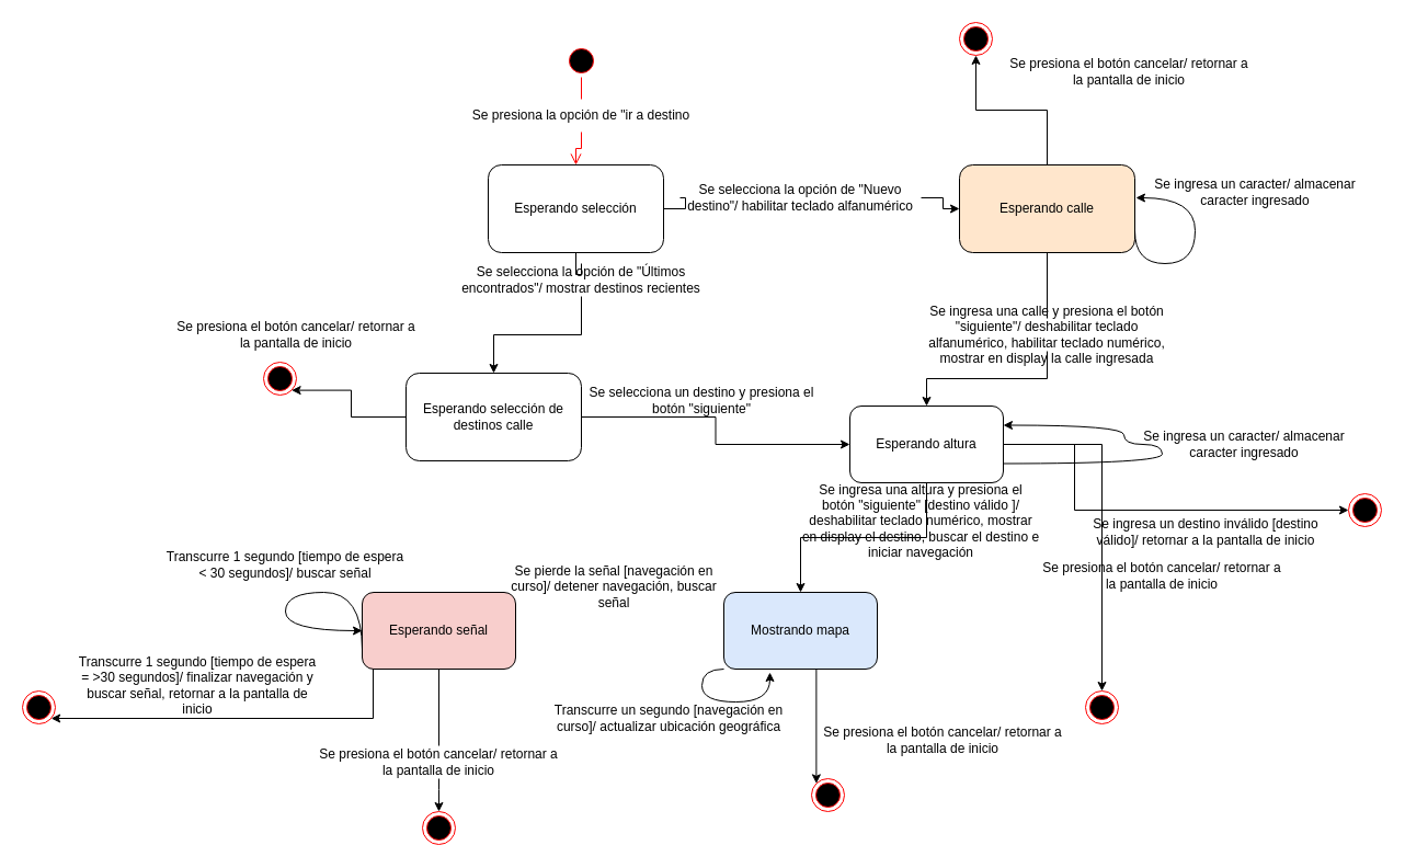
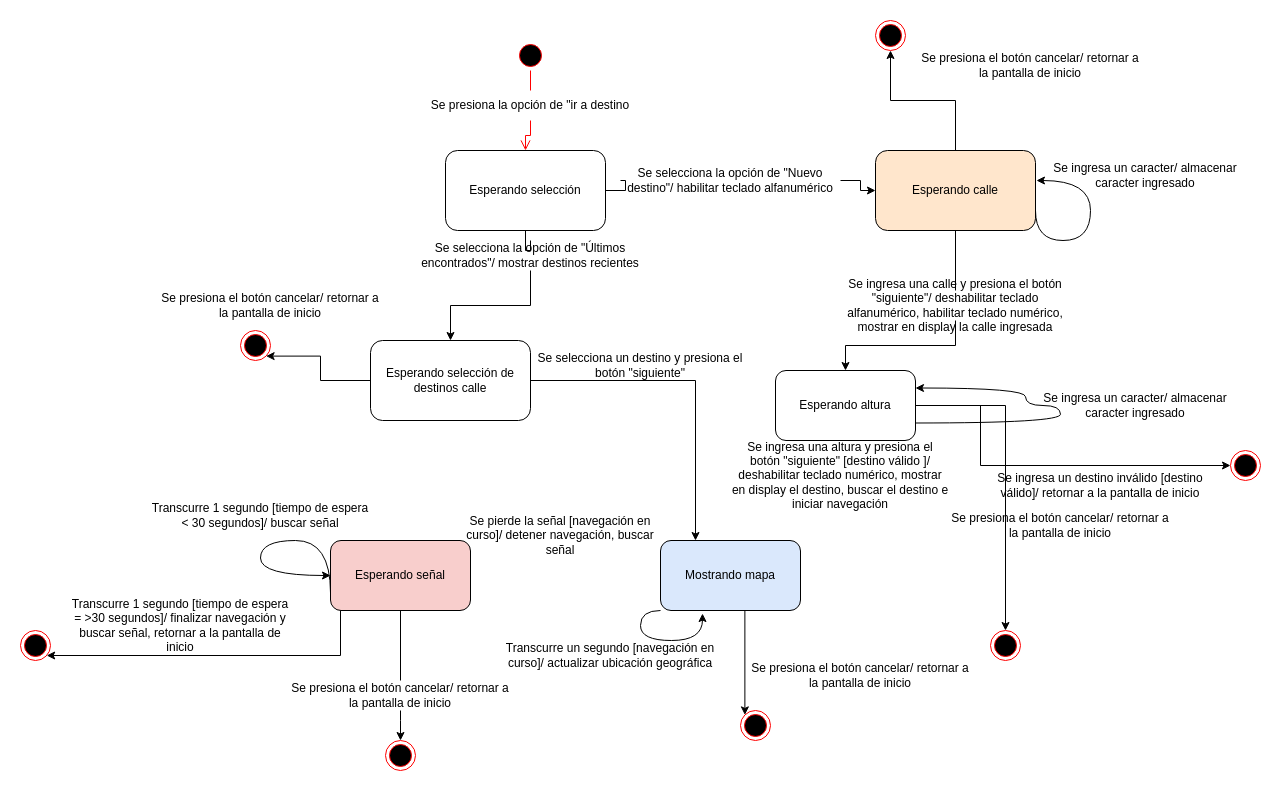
- <mxCell id="5" style="edgeStyle=orthogonalEdgeStyle;rounded=0;orthogonalLoop=1;jettySize=auto;html=1;" edge="1" parent="1" source="7" target="14"><mxGeometry relative="1" as="geometry" /></mxCell>
+ <mxCell id="5" style="edgeStyle=orthogonalEdgeStyle;rounded=0;orthogonalLoop=1;jettySize=auto;html=1;entryX=0.25;entryY=0;entryDx=0;entryDy=0;" edge="1" parent="1" source="7" target="16"><mxGeometry relative="1" as="geometry" /></mxCell>
- <mxCell id="12" style="edgeStyle=orthogonalEdgeStyle;rounded=0;orthogonalLoop=1;jettySize=auto;html=1;" edge="1" parent="1" source="14" target="16"><mxGeometry relative="1" as="geometry" /></mxCell>
